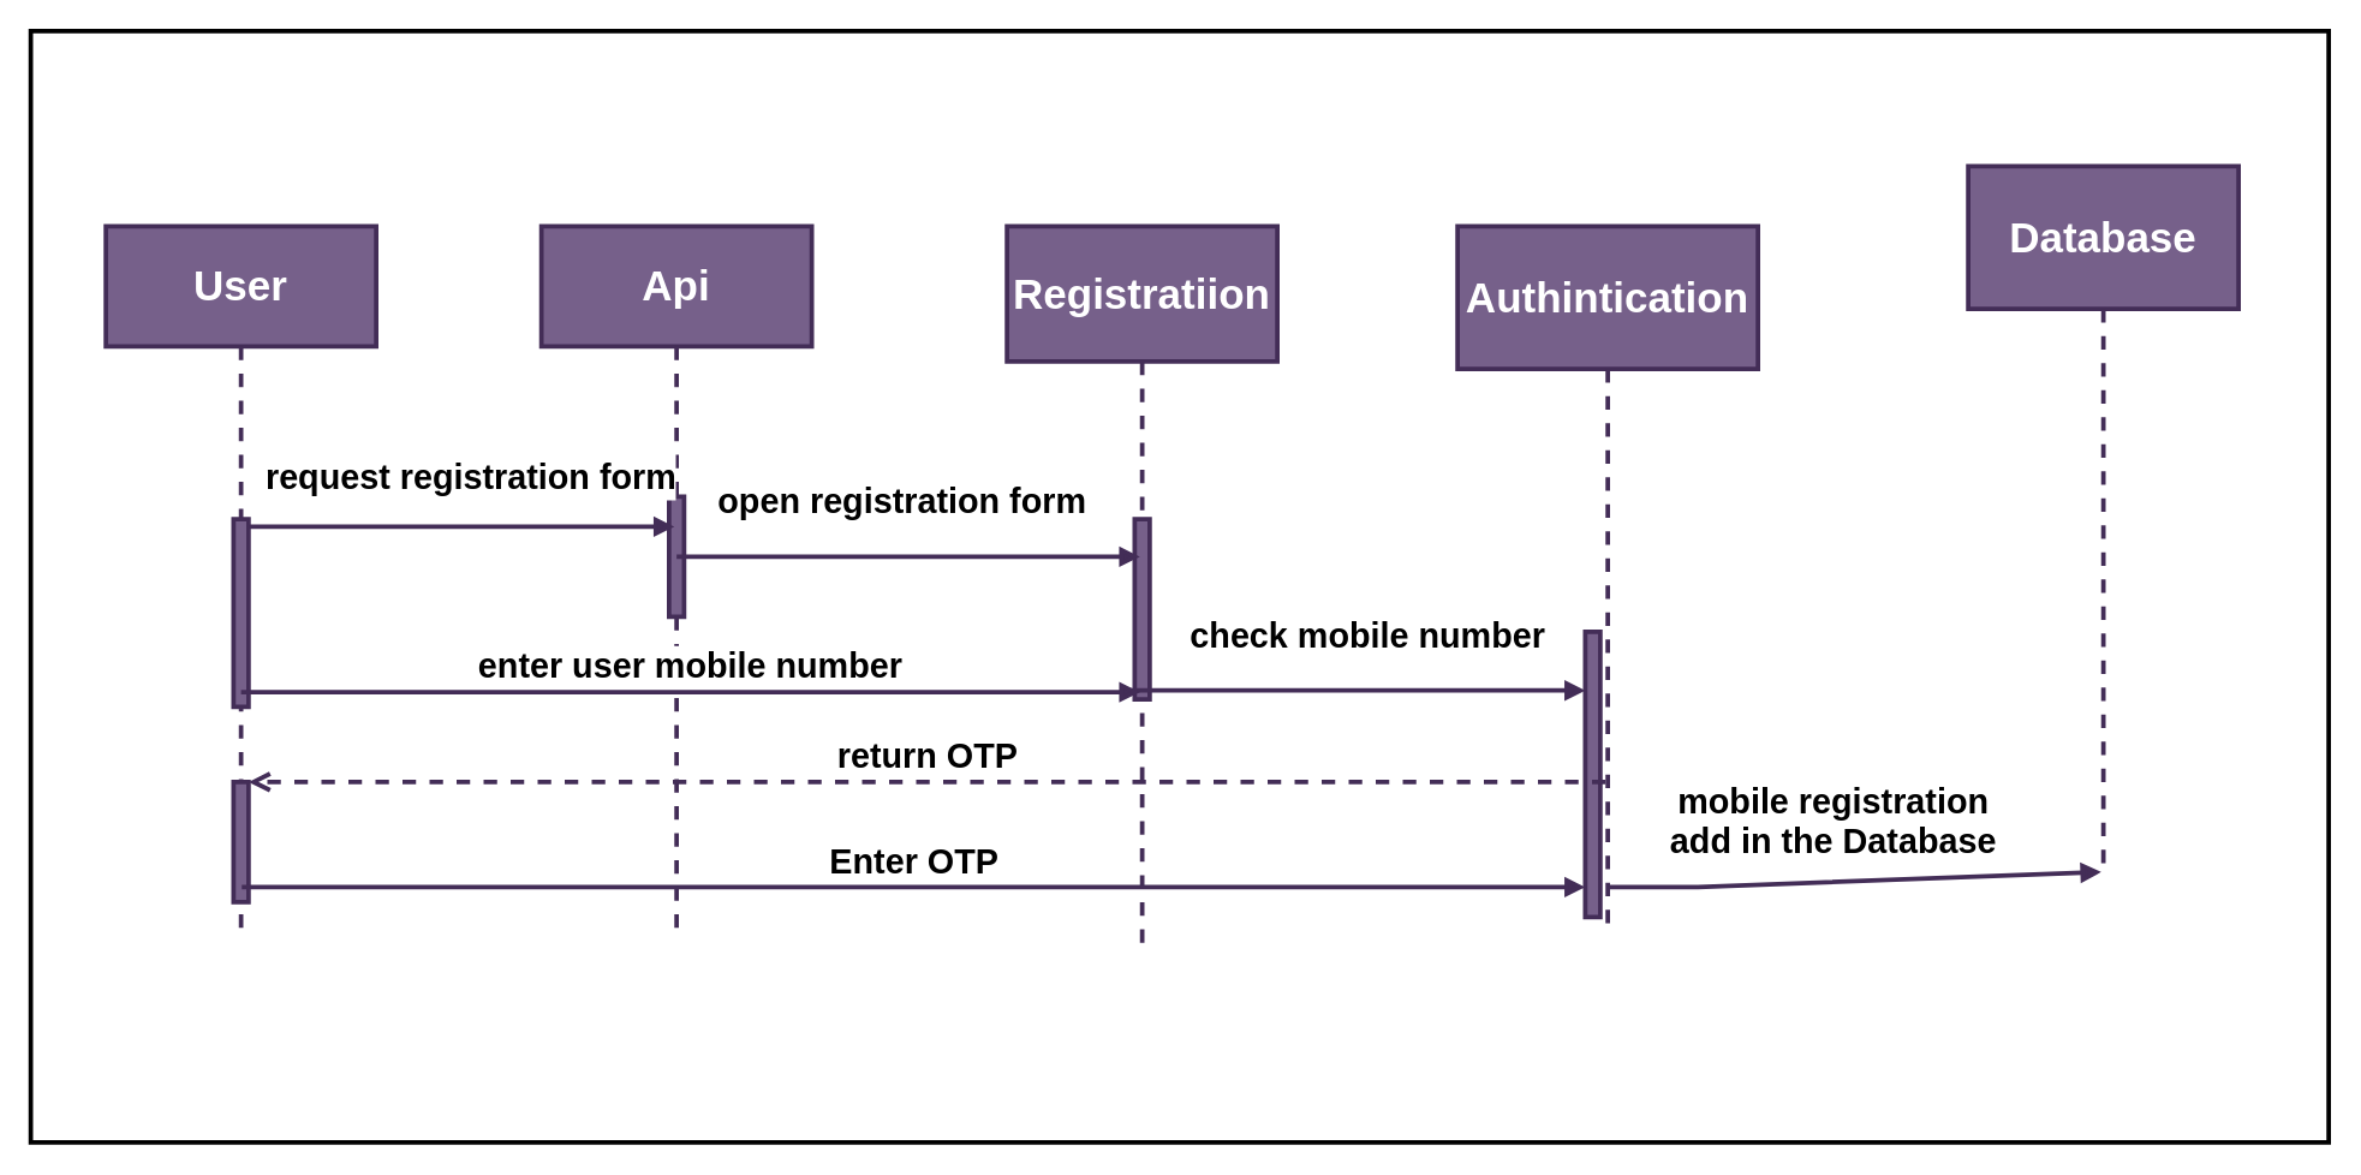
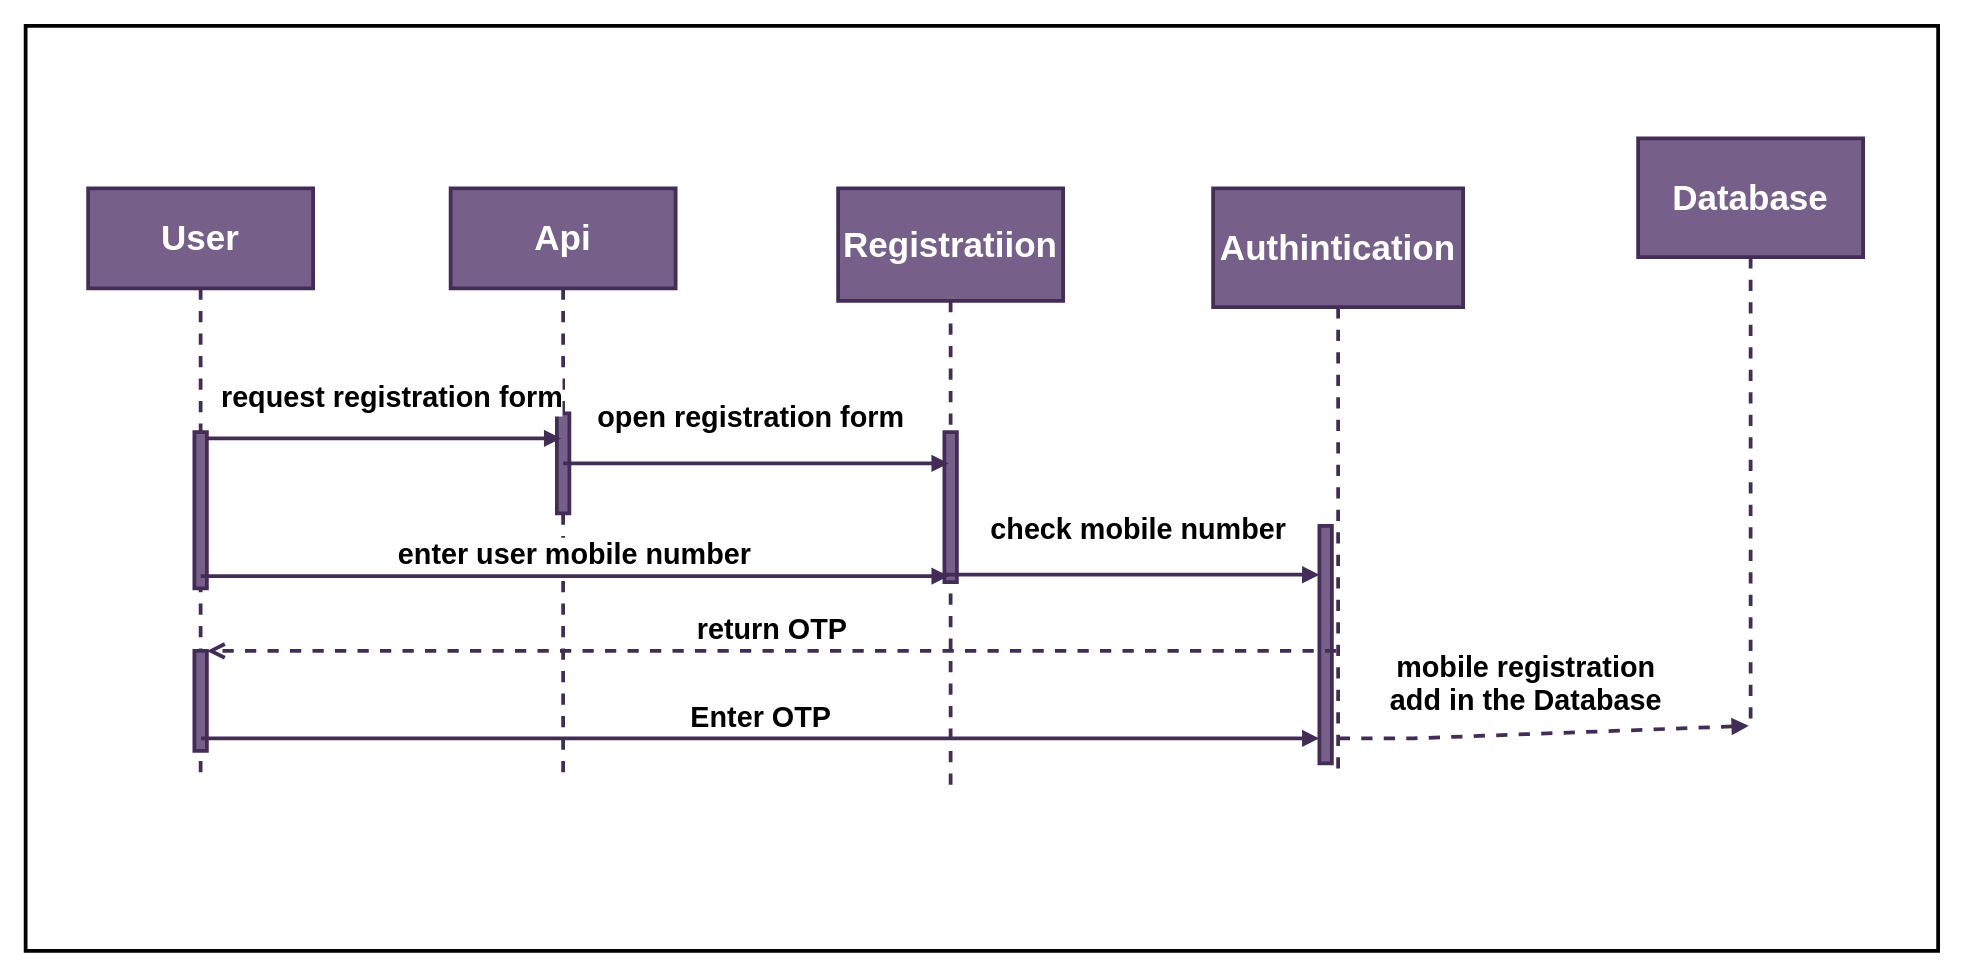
- <mxCell id="19" value="&lt;div&gt;&lt;b&gt;mobile registration &lt;br&gt;&lt;/b&gt;&lt;/div&gt;&lt;div&gt;&lt;b&gt;add in the Database&lt;/b&gt;&lt;/div&gt;" style="html=1;verticalAlign=bottom;endArrow=block;rounded=0;fontSize=23;fillColor=#76608a;strokeColor=#432D57;strokeWidth=3;" edge="1" parent="1" source="8" target="11"><mxGeometry x="-0.086" y="10" width="80" relative="1" as="geometry"><mxPoint x="1090" y="540" as="sourcePoint" /><mxPoint x="1170" y="540" as="targetPoint" /><Array as="points"><mxPoint x="1130" y="590" /></Array><mxPoint as="offset" /></mxGeometry></mxCell>
+ <mxCell id="19" value="&lt;div&gt;&lt;b&gt;mobile registration &lt;br&gt;&lt;/b&gt;&lt;/div&gt;&lt;div&gt;&lt;b&gt;add in the Database&lt;/b&gt;&lt;/div&gt;" style="html=1;verticalAlign=bottom;endArrow=block;rounded=0;fontSize=23;fillColor=#76608a;strokeColor=#432D57;strokeWidth=3;dashed=1;" edge="1" parent="1" source="8" target="11"><mxGeometry x="-0.086" y="10" width="80" relative="1" as="geometry"><mxPoint x="1090" y="540" as="sourcePoint" /><mxPoint x="1170" y="540" as="targetPoint" /><Array as="points"><mxPoint x="1130" y="590" /></Array><mxPoint as="offset" /></mxGeometry></mxCell>
